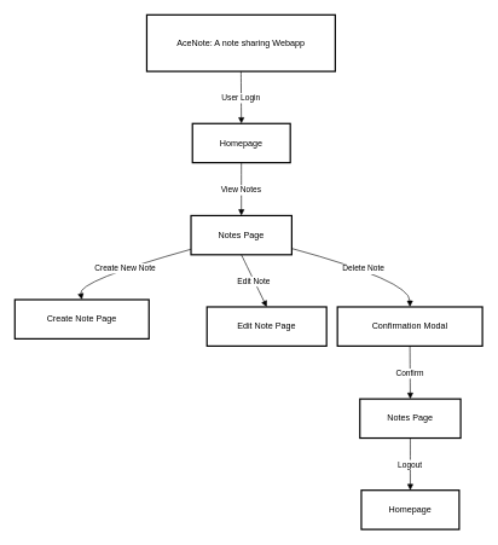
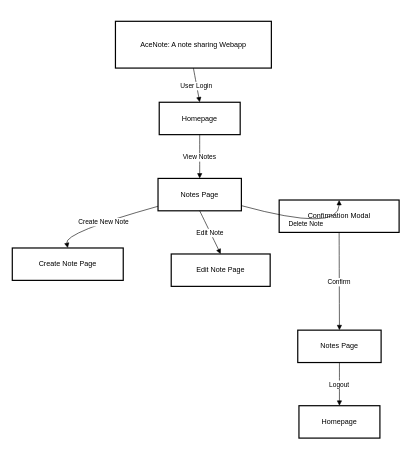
- <mxCell id="2" value="AceNote: A note sharing Webapp" style="whiteSpace=wrap;strokeWidth=2;" vertex="1" parent="1"><mxGeometry x="202" y="20" width="260" height="78" as="geometry" /></mxCell>
+ <mxCell id="2" value="AceNote: A note sharing Webapp" style="whiteSpace=wrap;strokeWidth=2;" vertex="1" parent="1"><mxGeometry x="192" y="35" width="260" height="78" as="geometry" /></mxCell>
- <mxCell id="7" value="Confirmation Modal" style="whiteSpace=wrap;strokeWidth=2;" vertex="1" parent="1"><mxGeometry x="465" y="423" width="200" height="54" as="geometry" /></mxCell>
+ <mxCell id="7" value="Confirmation Modal" style="whiteSpace=wrap;strokeWidth=2;" vertex="1" parent="1"><mxGeometry x="465" y="333" width="200" height="54" as="geometry" /></mxCell>
